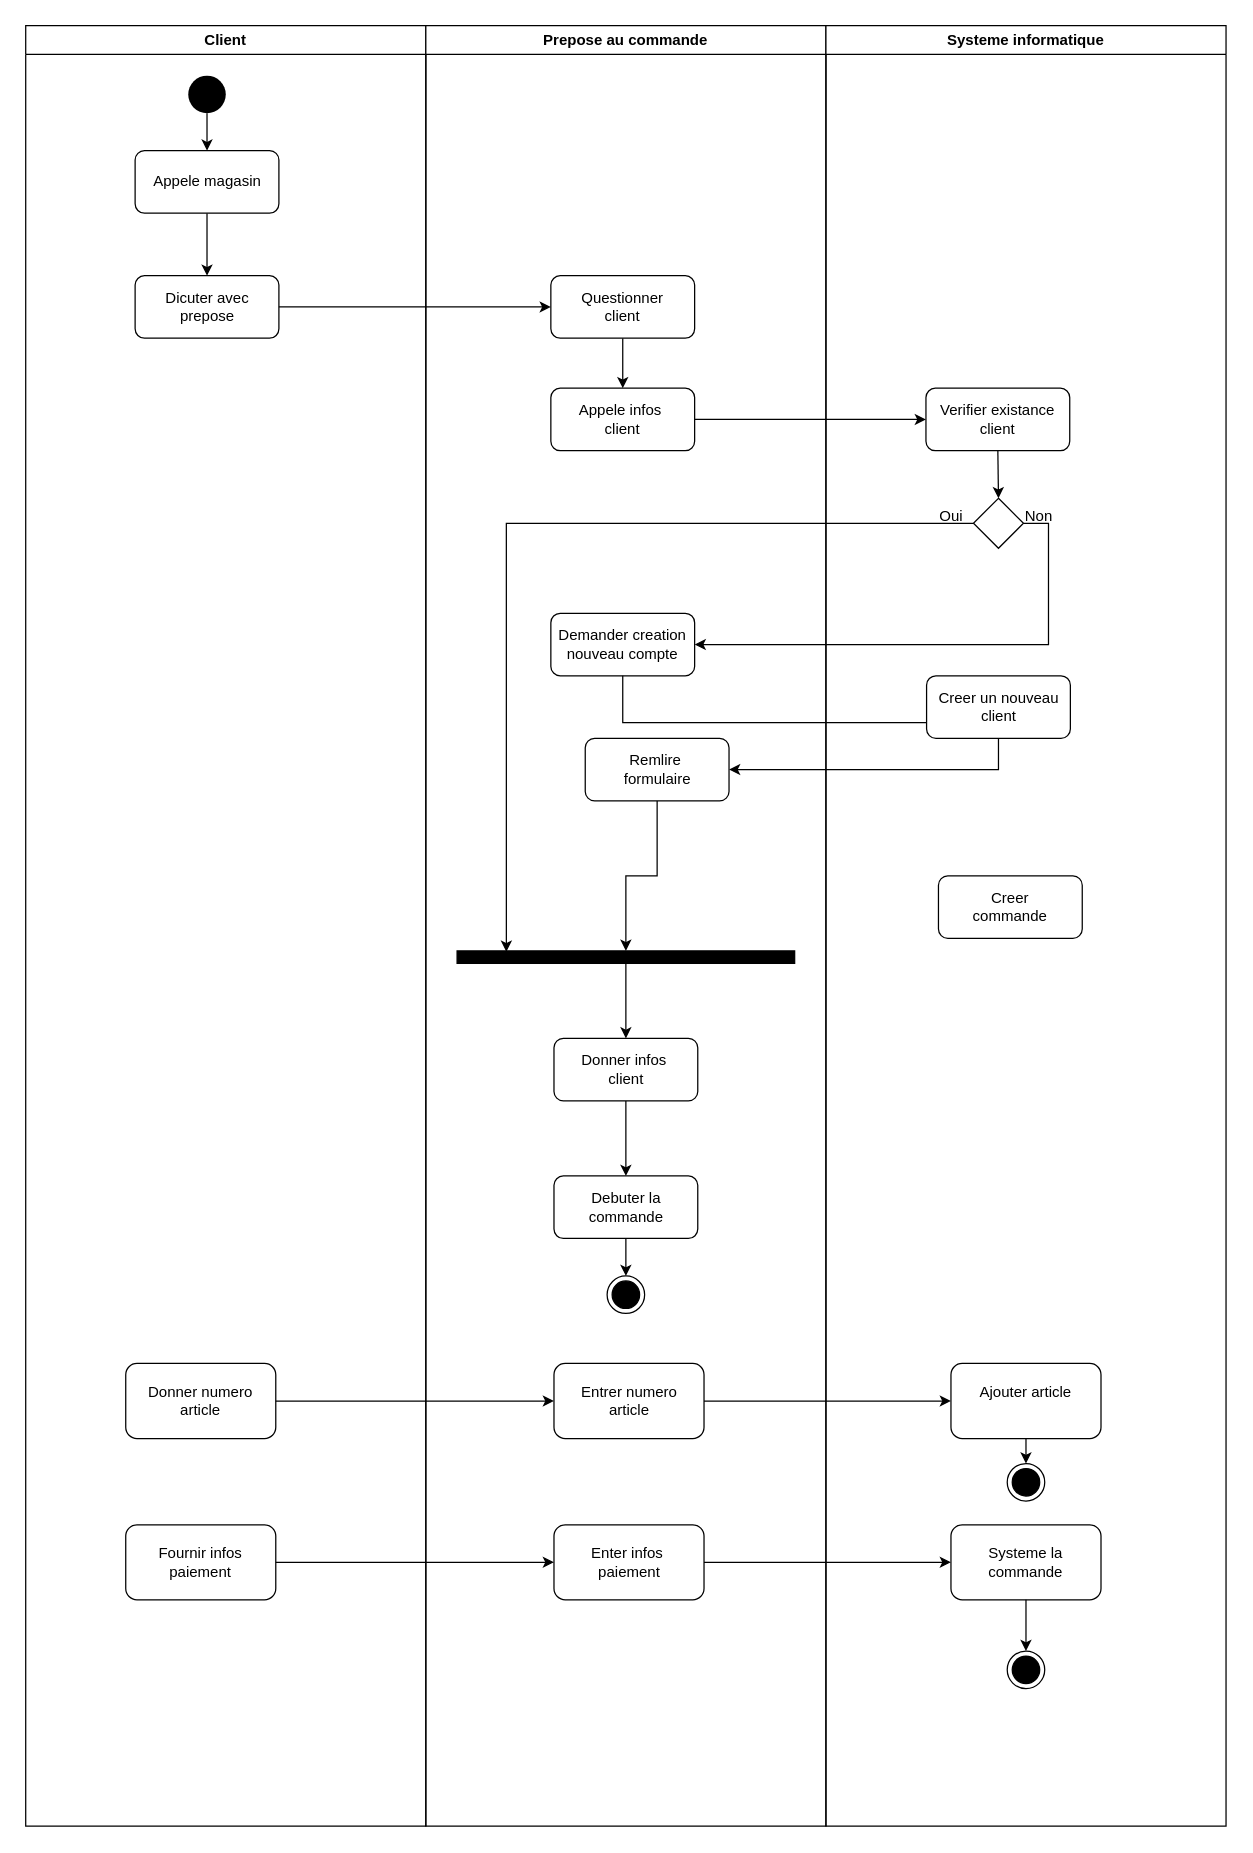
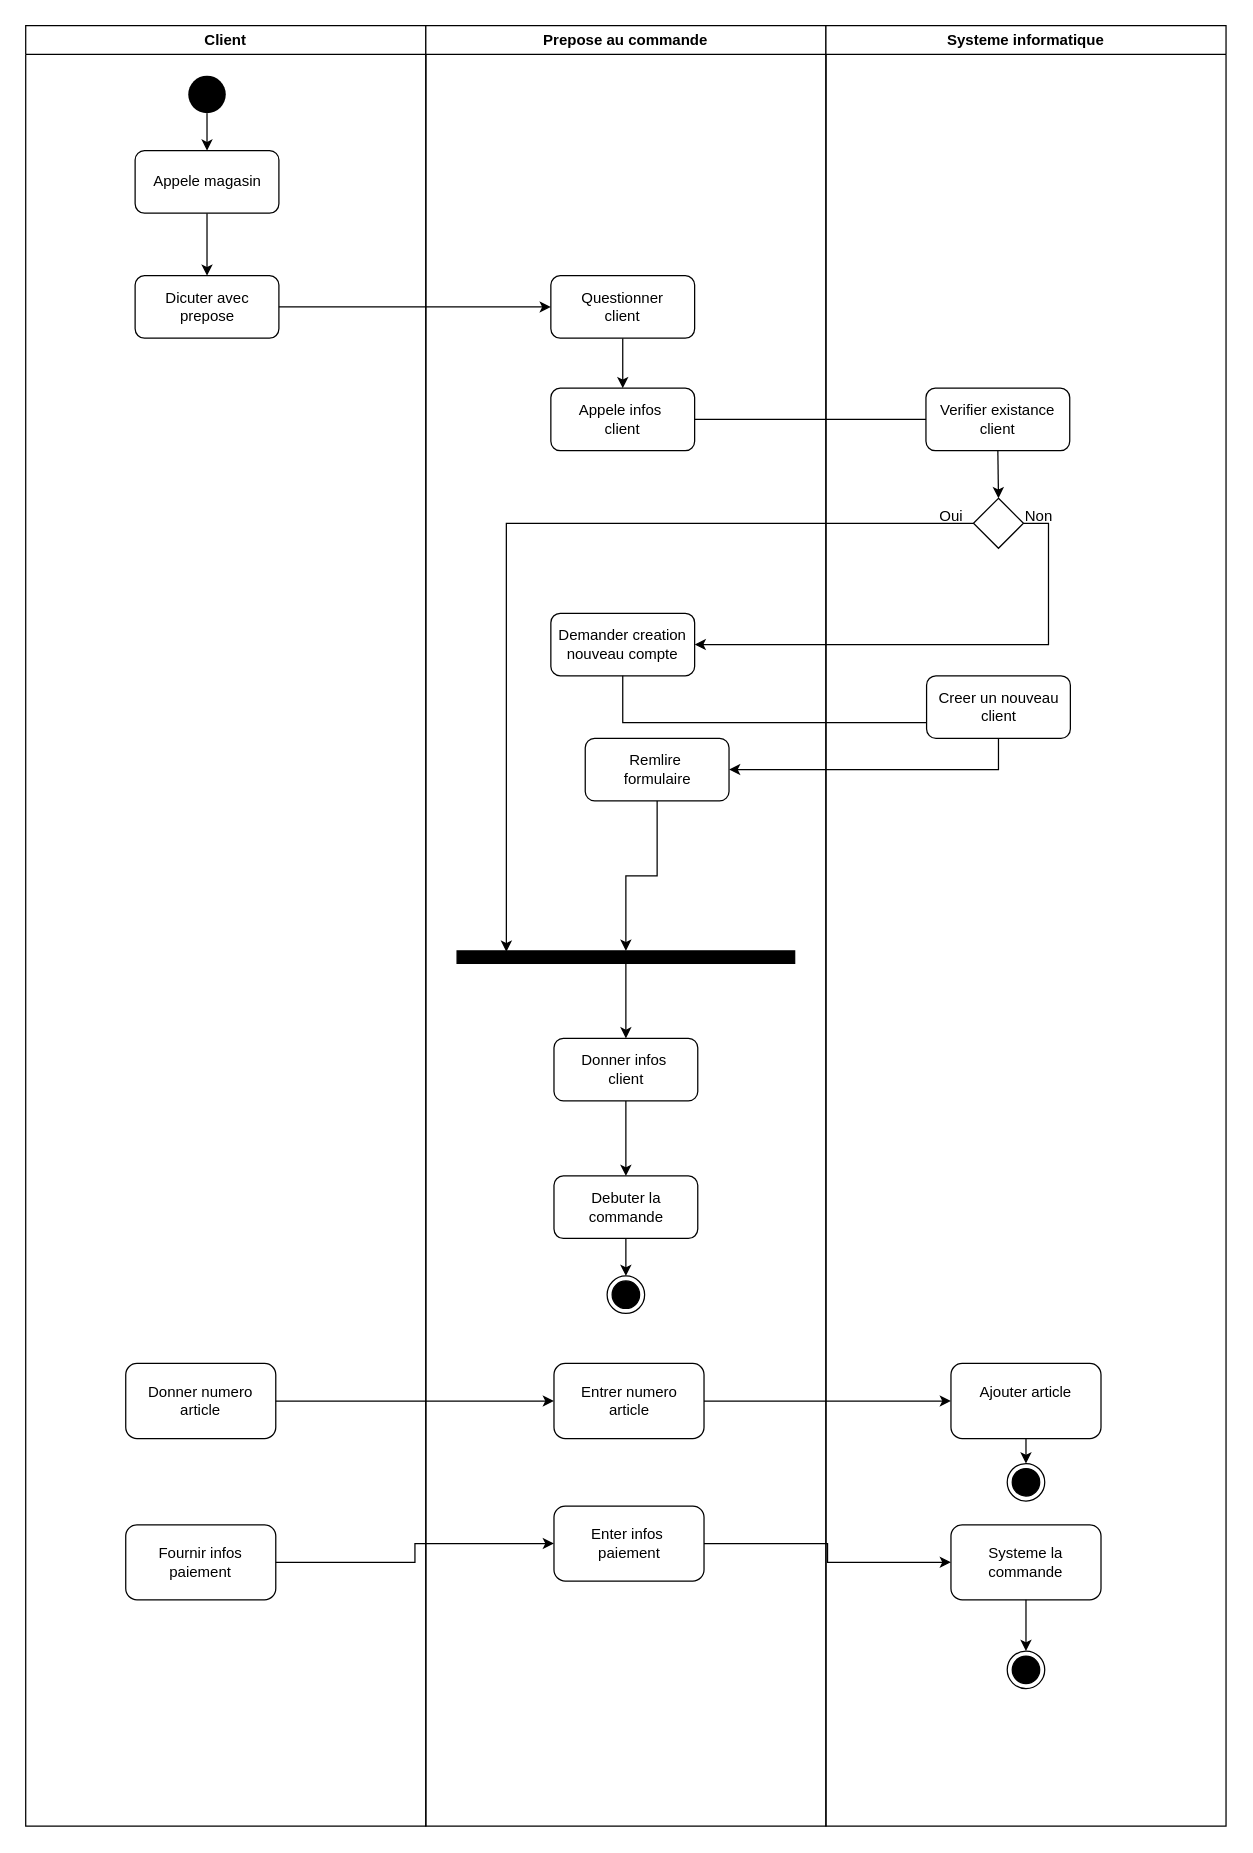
- <mxCell id="41" style="edgeStyle=orthogonalEdgeStyle;rounded=0;orthogonalLoop=1;jettySize=auto;html=1;exitX=1;exitY=0.5;exitDx=0;exitDy=0;entryX=0;entryY=0.5;entryDx=0;entryDy=0;" edge="1" parent="1" source="12" target="31"><mxGeometry relative="1" as="geometry" /></mxCell>
+ <mxCell id="41" style="edgeStyle=orthogonalEdgeStyle;rounded=0;orthogonalLoop=1;jettySize=auto;html=1;exitX=1;exitY=0.5;exitDx=0;exitDy=0;entryX=0;entryY=0.5;entryDx=0;entryDy=0;endArrow=none;" edge="1" parent="1" source="12" target="31"><mxGeometry relative="1" as="geometry" /></mxCell>
- <mxCell id="35" value="Creer&lt;div&gt;commande&lt;/div&gt;" style="rounded=1;whiteSpace=wrap;html=1;" vertex="1" parent="29"><mxGeometry x="90" y="680" width="115" height="50" as="geometry" /></mxCell>
- <mxCell id="25" value="Enter infos&amp;nbsp;&lt;div&gt;paiement&lt;/div&gt;" style="rounded=1;whiteSpace=wrap;html=1;" vertex="1" parent="9"><mxGeometry x="102.5" y="1199" width="120" height="60" as="geometry" /></mxCell>
+ <mxCell id="25" value="Enter infos&amp;nbsp;&lt;div&gt;paiement&lt;/div&gt;" style="rounded=1;whiteSpace=wrap;html=1;" vertex="1" parent="9"><mxGeometry x="102.5" y="1184" width="120" height="60" as="geometry" /></mxCell>
